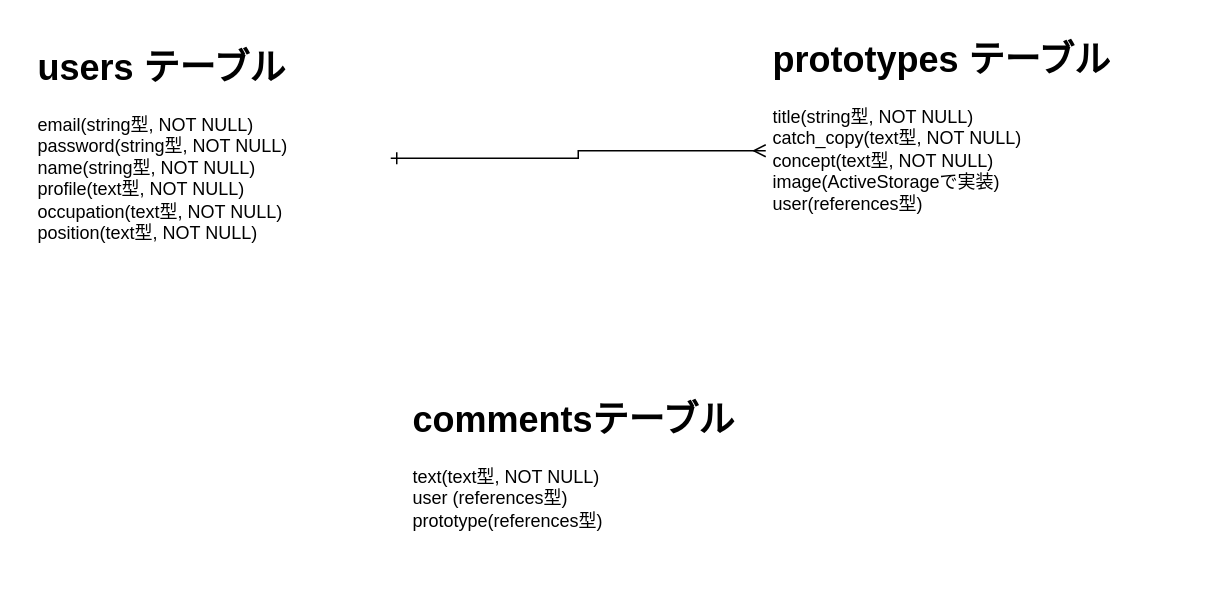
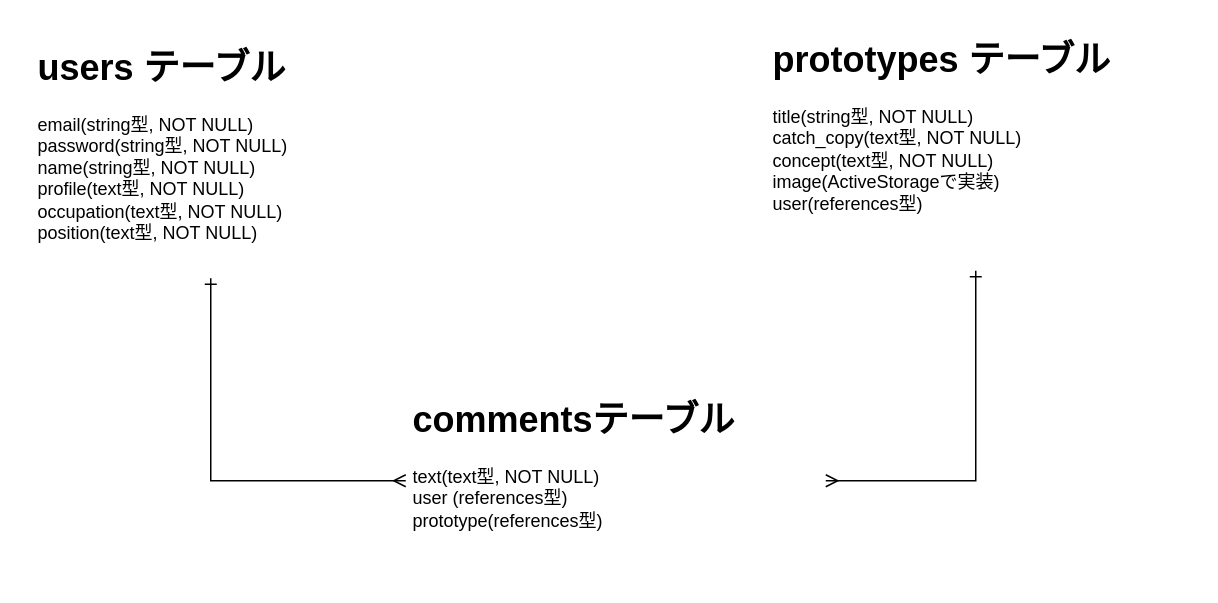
- <mxCell id="4" style="edgeStyle=orthogonalEdgeStyle;rounded=0;orthogonalLoop=1;jettySize=auto;html=1;exitX=0;exitY=0.5;exitDx=0;exitDy=0;startArrow=ERmany;startFill=0;endArrow=ERone;endFill=0;" edge="1" parent="1" source="5" target="2"><mxGeometry relative="1" as="geometry" /></mxCell>
+ <mxCell id="3" style="edgeStyle=orthogonalEdgeStyle;rounded=0;orthogonalLoop=1;jettySize=auto;html=1;entryX=1;entryY=0.5;entryDx=0;entryDy=0;endArrow=ERmany;endFill=0;startArrow=ERone;startFill=0;" edge="1" parent="1" source="5" target="7"><mxGeometry relative="1" as="geometry" /></mxCell>
+ <mxCell id="6" style="edgeStyle=orthogonalEdgeStyle;rounded=0;orthogonalLoop=1;jettySize=auto;html=1;exitX=0;exitY=0.5;exitDx=0;exitDy=0;startArrow=ERmany;startFill=0;endArrow=ERone;endFill=0;" edge="1" parent="1" source="7" target="2"><mxGeometry relative="1" as="geometry" /></mxCell>
